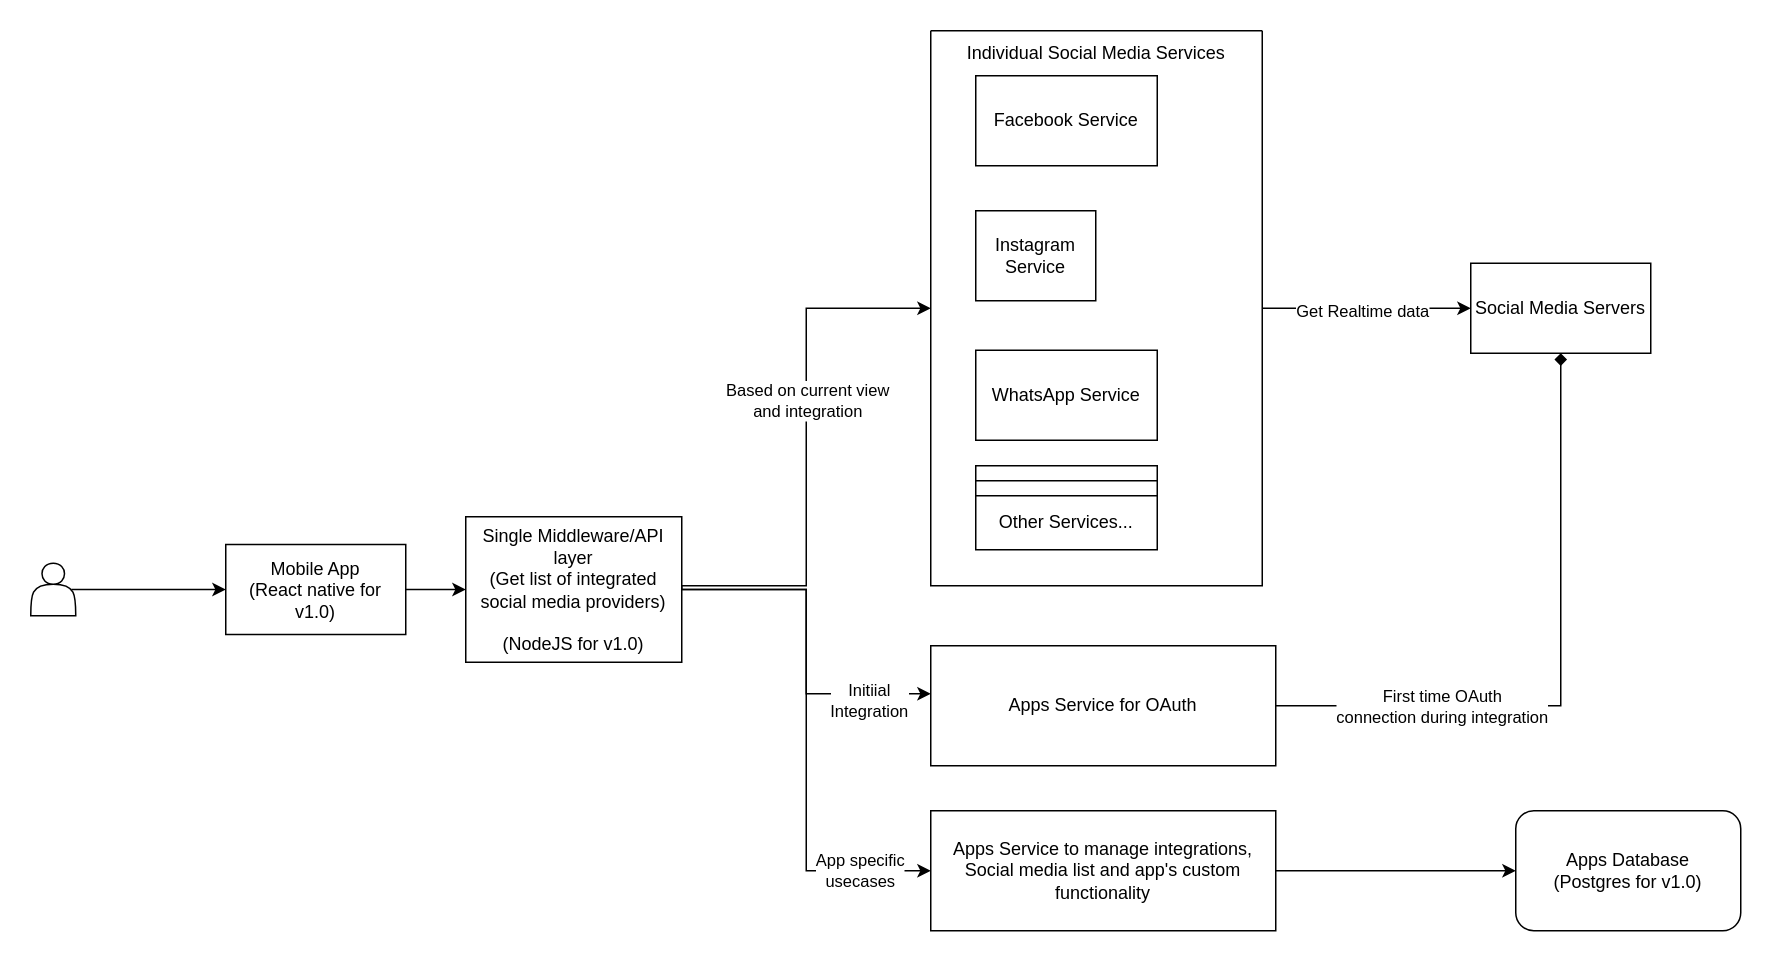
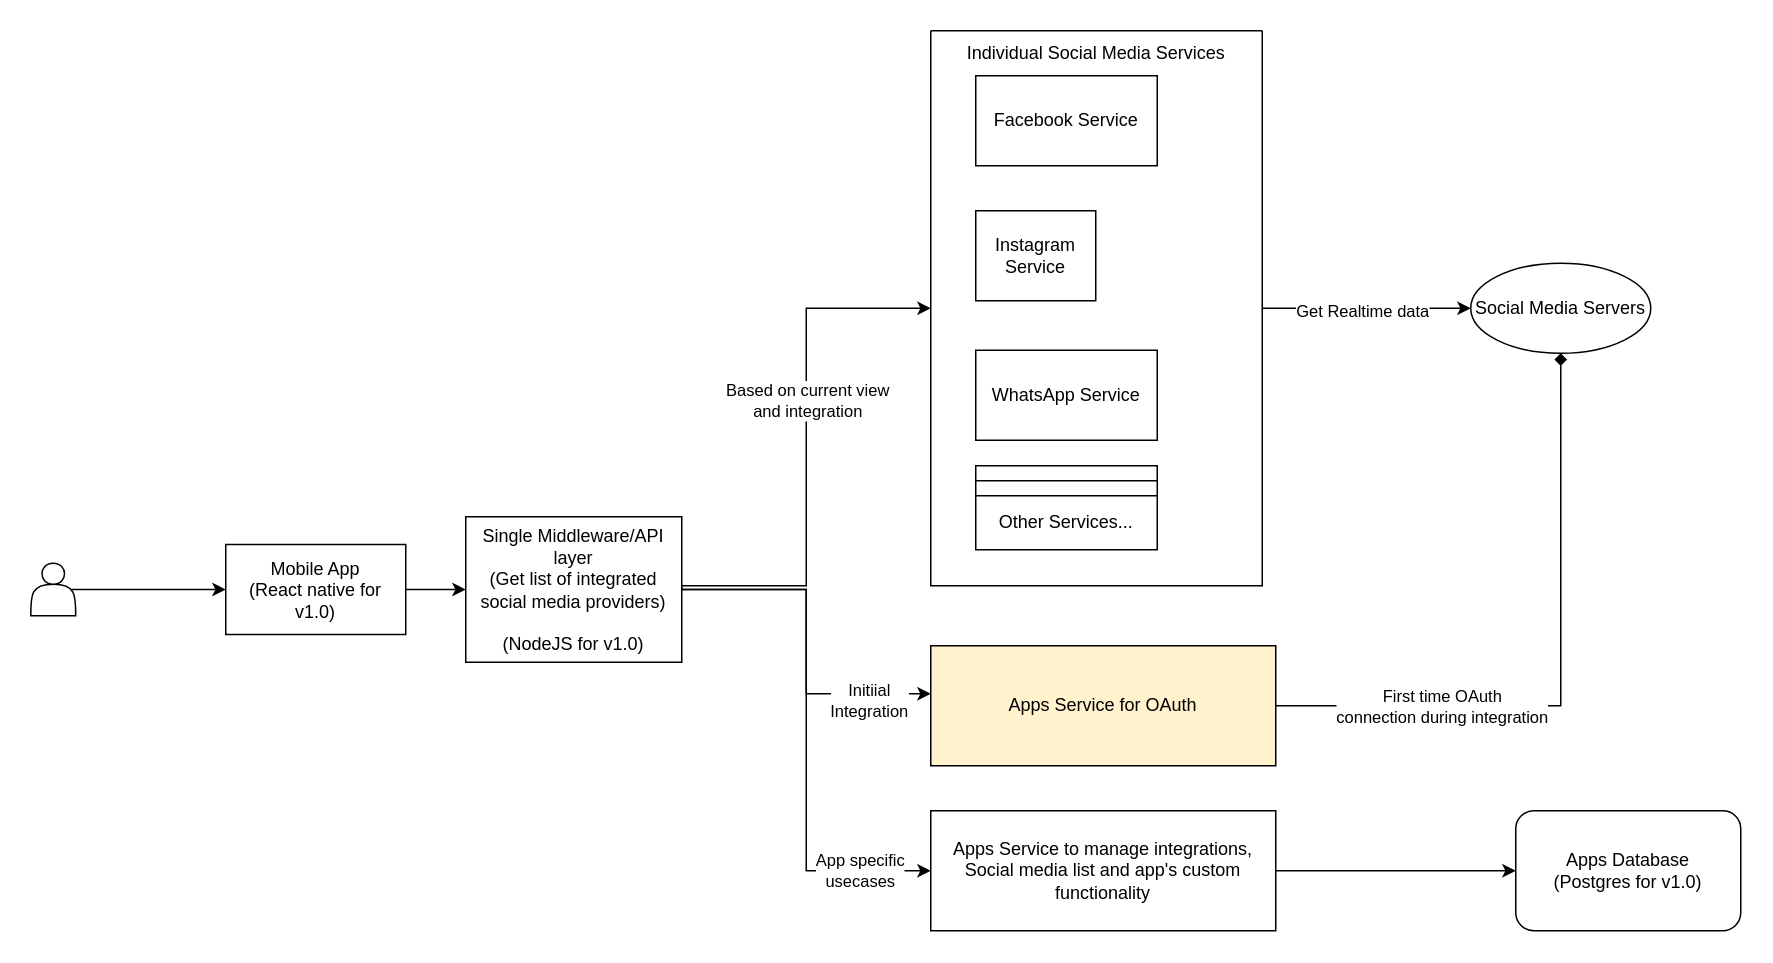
- <mxCell id="26" value="Social Media Servers" style="rounded=0;whiteSpace=wrap;html=1;" vertex="1" parent="1"><mxGeometry x="980" y="175" width="120" height="60" as="geometry" /></mxCell>
+ <mxCell id="26" value="Social Media Servers" style="ellipse;whiteSpace=wrap;html=1;" vertex="1" parent="1"><mxGeometry x="980" y="175" width="120" height="60" as="geometry" /></mxCell>
- <mxCell id="25" value="Apps Service for OAuth" style="rounded=0;whiteSpace=wrap;html=1;" vertex="1" parent="1"><mxGeometry x="620" y="430" width="230" height="80" as="geometry" /></mxCell>
+ <mxCell id="25" value="Apps Service for OAuth" style="rounded=0;whiteSpace=wrap;html=1;fillColor=#fff2cc;" vertex="1" parent="1"><mxGeometry x="620" y="430" width="230" height="80" as="geometry" /></mxCell>
